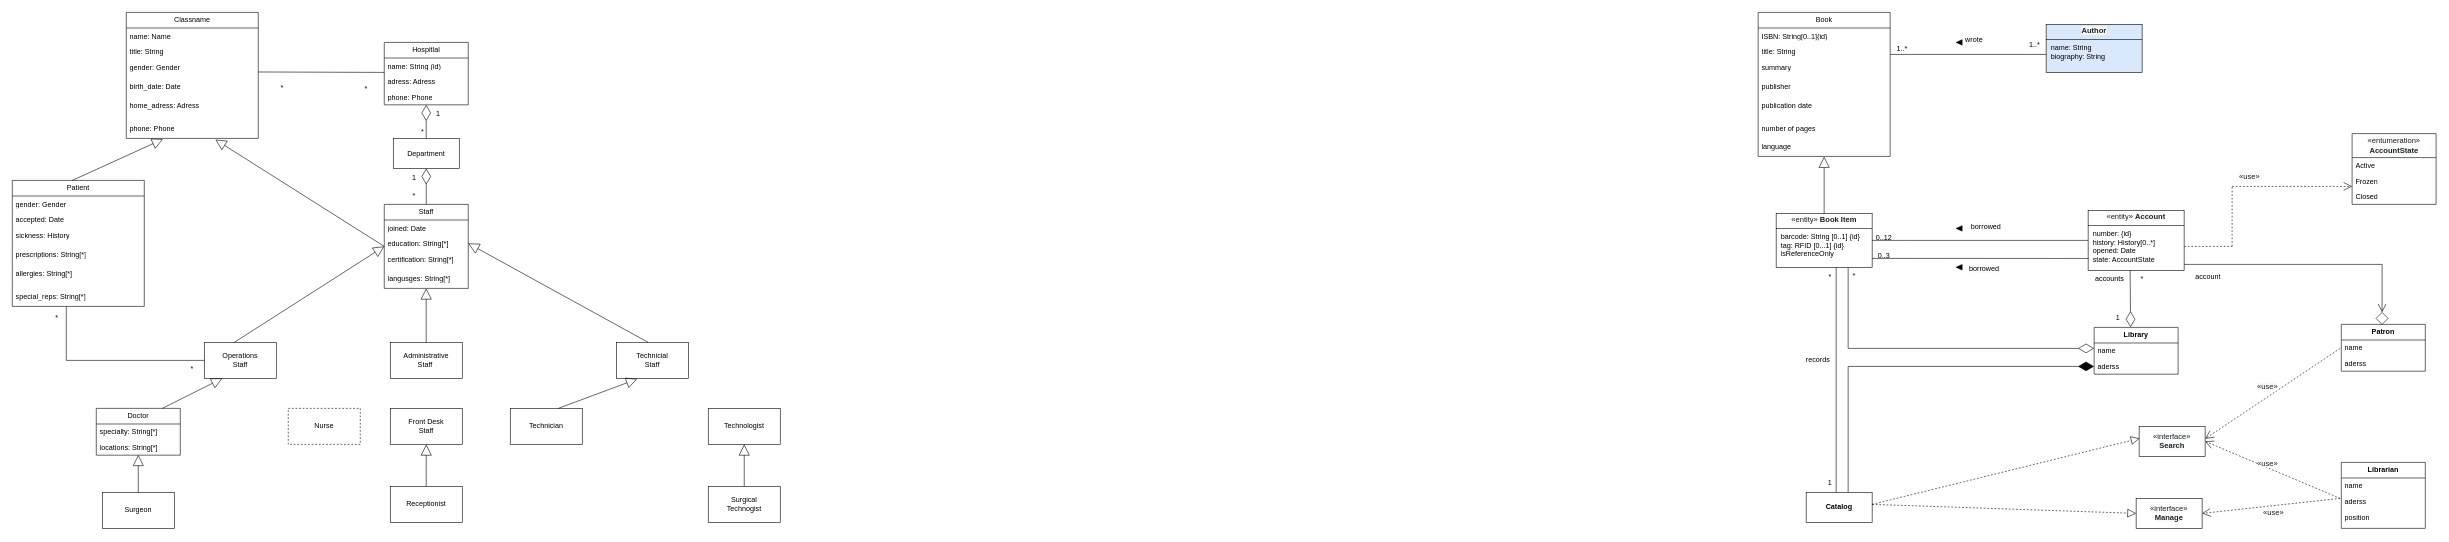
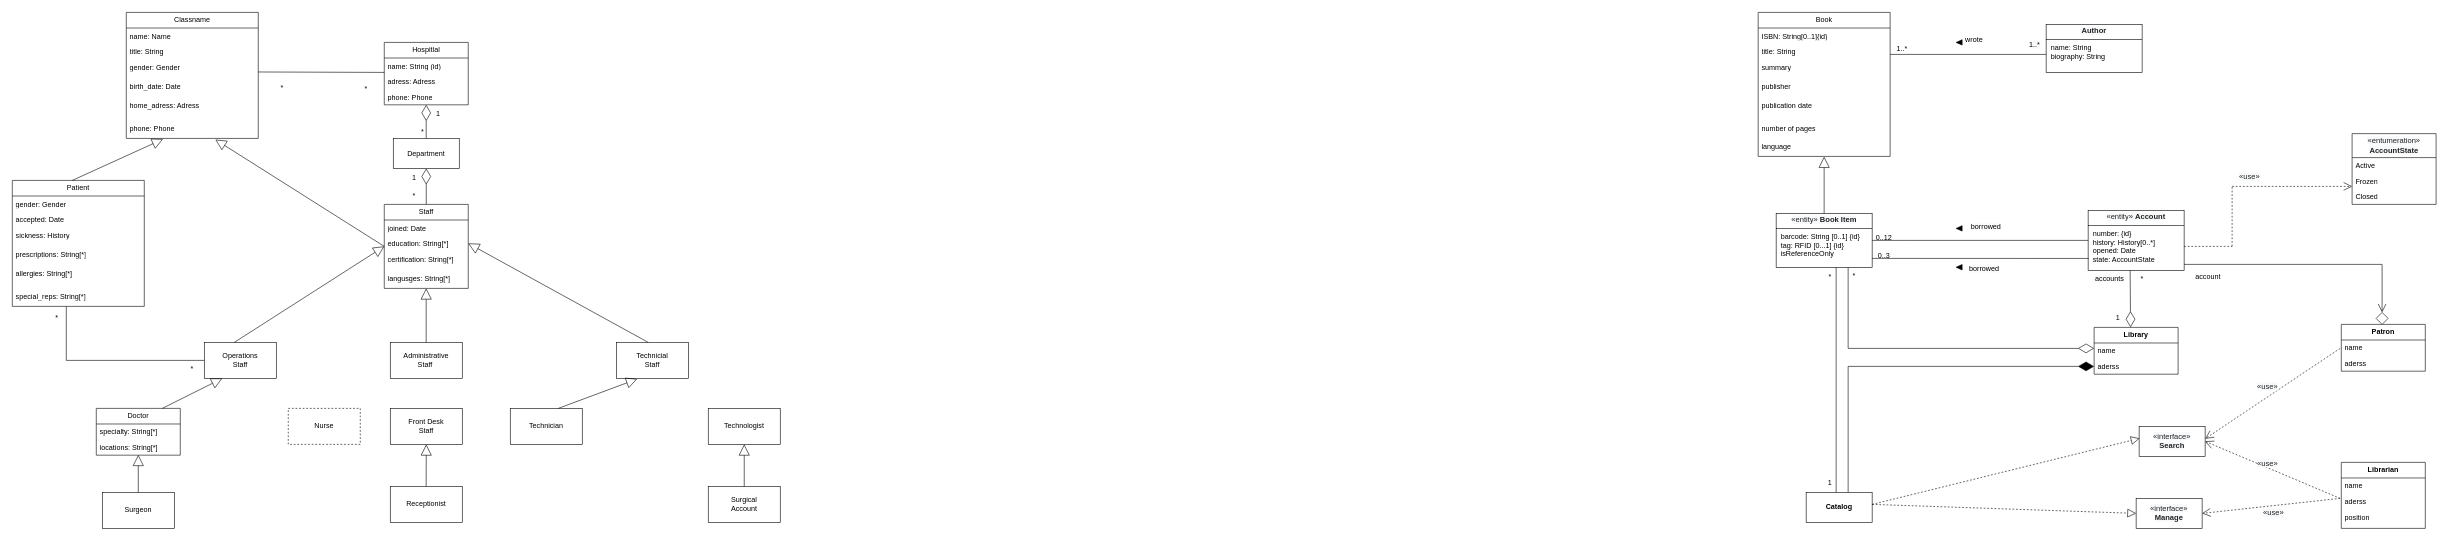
- <mxCell id="72" value="&lt;p style=&quot;text-align: center; margin: 4px 0px 0px;&quot;&gt;&lt;font face=&quot;sans-serif&quot; color=&quot;#202122&quot;&gt;&lt;span style=&quot;font-size: 12.6px; background-color: rgb(248, 249, 250);&quot;&gt;&lt;b style=&quot;&quot;&gt;Author&lt;/b&gt;&lt;/span&gt;&lt;/font&gt;&lt;/p&gt;&lt;hr size=&quot;1&quot; style=&quot;border-style:solid;&quot;&gt;&lt;p style=&quot;margin:0px;margin-left:8px;&quot;&gt;name: String&amp;nbsp;&lt;br&gt;biography: String&lt;/p&gt;" style="verticalAlign=top;align=left;overflow=fill;html=1;whiteSpace=wrap;fillColor=#dae8fc;" vertex="1" parent="1"><mxGeometry x="3410" y="40" width="160" height="80" as="geometry" /></mxCell>
+ <mxCell id="72" value="&lt;p style=&quot;text-align: center; margin: 4px 0px 0px;&quot;&gt;&lt;font face=&quot;sans-serif&quot; color=&quot;#202122&quot;&gt;&lt;span style=&quot;font-size: 12.6px; background-color: rgb(248, 249, 250);&quot;&gt;&lt;b style=&quot;&quot;&gt;Author&lt;/b&gt;&lt;/span&gt;&lt;/font&gt;&lt;/p&gt;&lt;hr size=&quot;1&quot; style=&quot;border-style:solid;&quot;&gt;&lt;p style=&quot;margin:0px;margin-left:8px;&quot;&gt;name: String&amp;nbsp;&lt;br&gt;biography: String&lt;/p&gt;" style="verticalAlign=top;align=left;overflow=fill;html=1;whiteSpace=wrap;" vertex="1" parent="1"><mxGeometry x="3410" y="40" width="160" height="80" as="geometry" /></mxCell>
- <mxCell id="114" value="records" style="text;html=1;align=center;verticalAlign=middle;whiteSpace=wrap;rounded=0;" vertex="1" parent="1"><mxGeometry x="3000" y="585" width="60" height="30" as="geometry" /></mxCell>
- <mxCell id="38" value="Surgical&lt;div&gt;Technogist&lt;/div&gt;" style="rounded=0;whiteSpace=wrap;html=1;" vertex="1" parent="1"><mxGeometry x="1180" y="810" width="120" height="60" as="geometry" /></mxCell>
+ <mxCell id="38" value="Surgical&lt;div&gt;Account&lt;/div&gt;" style="rounded=0;whiteSpace=wrap;html=1;" vertex="1" parent="1"><mxGeometry x="1180" y="810" width="120" height="60" as="geometry" /></mxCell>
